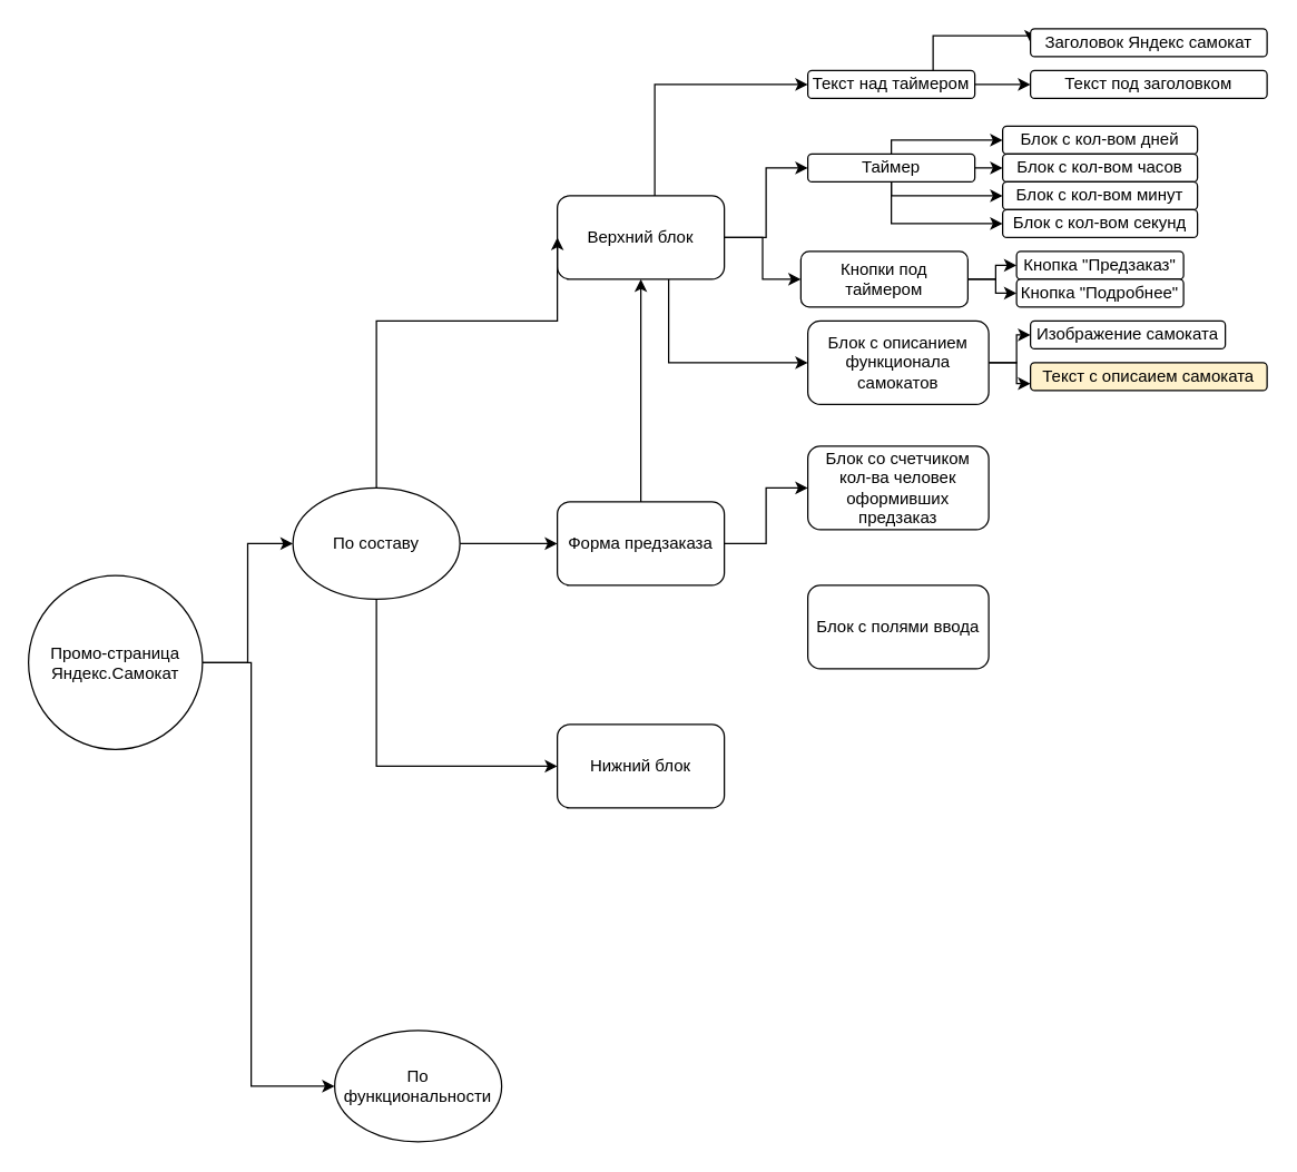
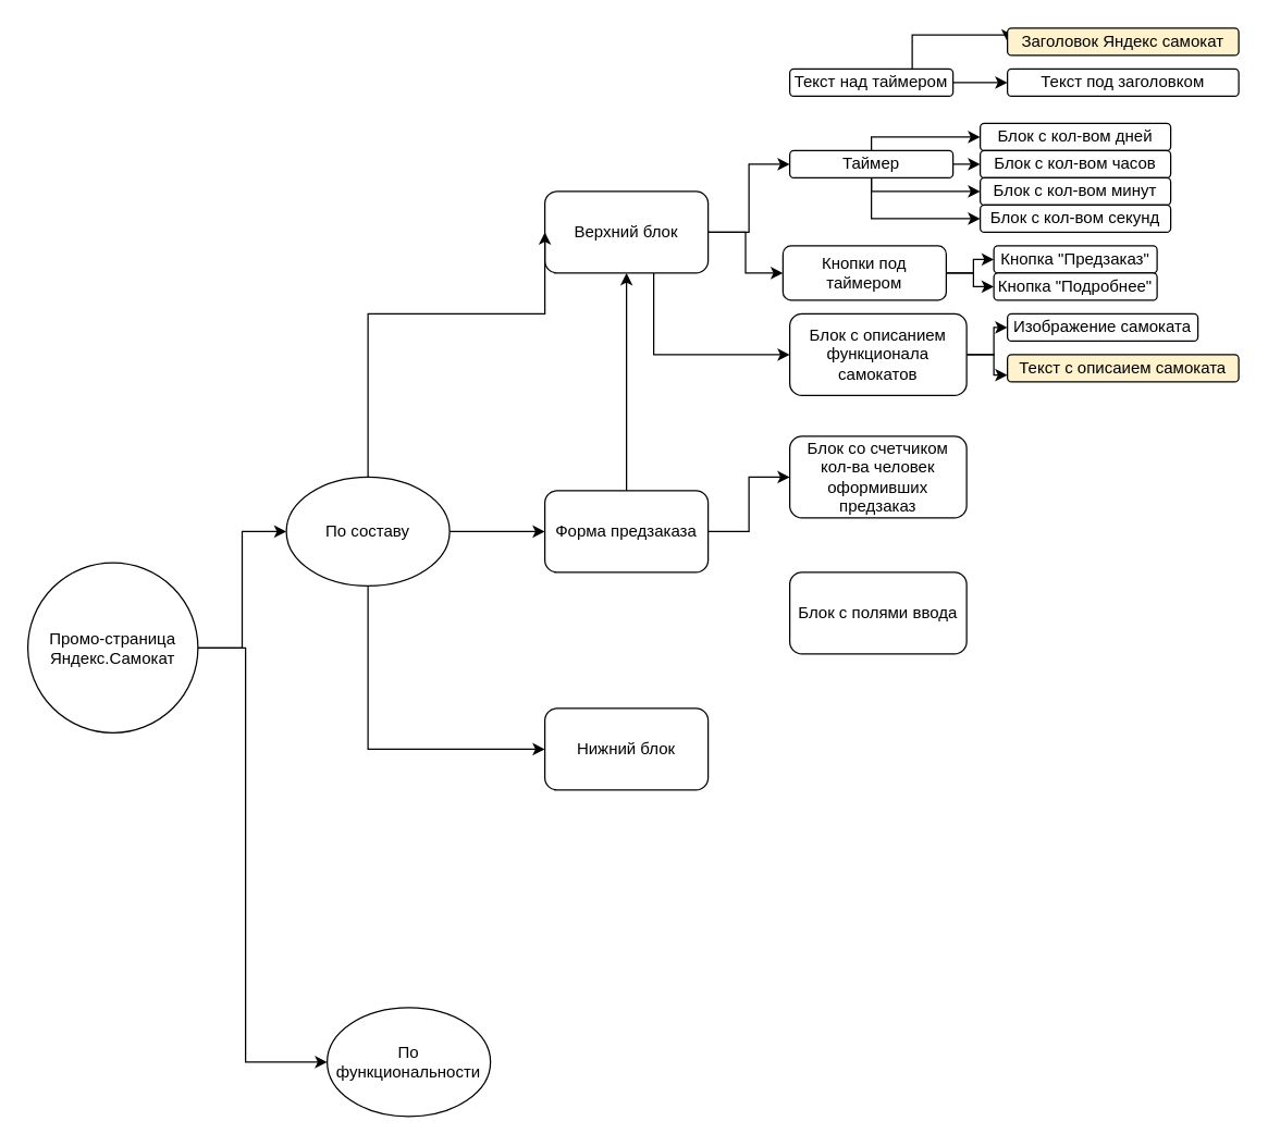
- <mxCell id="36" value="Заголовок Яндекс самокат" style="rounded=1;whiteSpace=wrap;html=1;labelBackgroundColor=none;" vertex="1" parent="1"><mxGeometry x="740" y="20" width="170" height="20" as="geometry" /></mxCell>
+ <mxCell id="36" value="Заголовок Яндекс самокат" style="rounded=1;whiteSpace=wrap;html=1;labelBackgroundColor=none;fillColor=#fff2cc;" vertex="1" parent="1"><mxGeometry x="740" y="20" width="170" height="20" as="geometry" /></mxCell>
- <mxCell id="6" style="edgeStyle=orthogonalEdgeStyle;rounded=0;orthogonalLoop=1;jettySize=auto;html=1;entryX=0;entryY=0.5;entryDx=0;entryDy=0;labelBackgroundColor=none;fontColor=default;" edge="1" parent="1" source="8" target="25"><mxGeometry relative="1" as="geometry"><Array as="points"><mxPoint x="470" y="60" /></Array></mxGeometry></mxCell>
